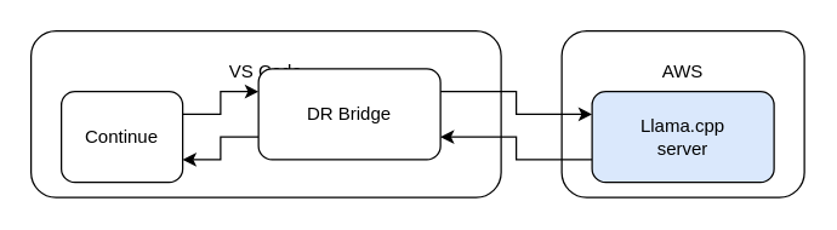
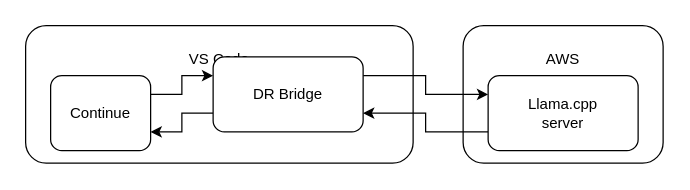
- <mxCell id="10" value="&lt;div&gt;Llama.cpp&lt;/div&gt;&lt;div&gt;server&lt;br&gt;&lt;/div&gt;" style="rounded=1;whiteSpace=wrap;html=1;fillColor=#dae8fc;" vertex="1" parent="1"><mxGeometry x="390" y="60" width="120" height="60" as="geometry" /></mxCell>
+ <mxCell id="10" value="&lt;div&gt;Llama.cpp&lt;/div&gt;&lt;div&gt;server&lt;br&gt;&lt;/div&gt;" style="rounded=1;whiteSpace=wrap;html=1;" vertex="1" parent="1"><mxGeometry x="390" y="60" width="120" height="60" as="geometry" /></mxCell>
